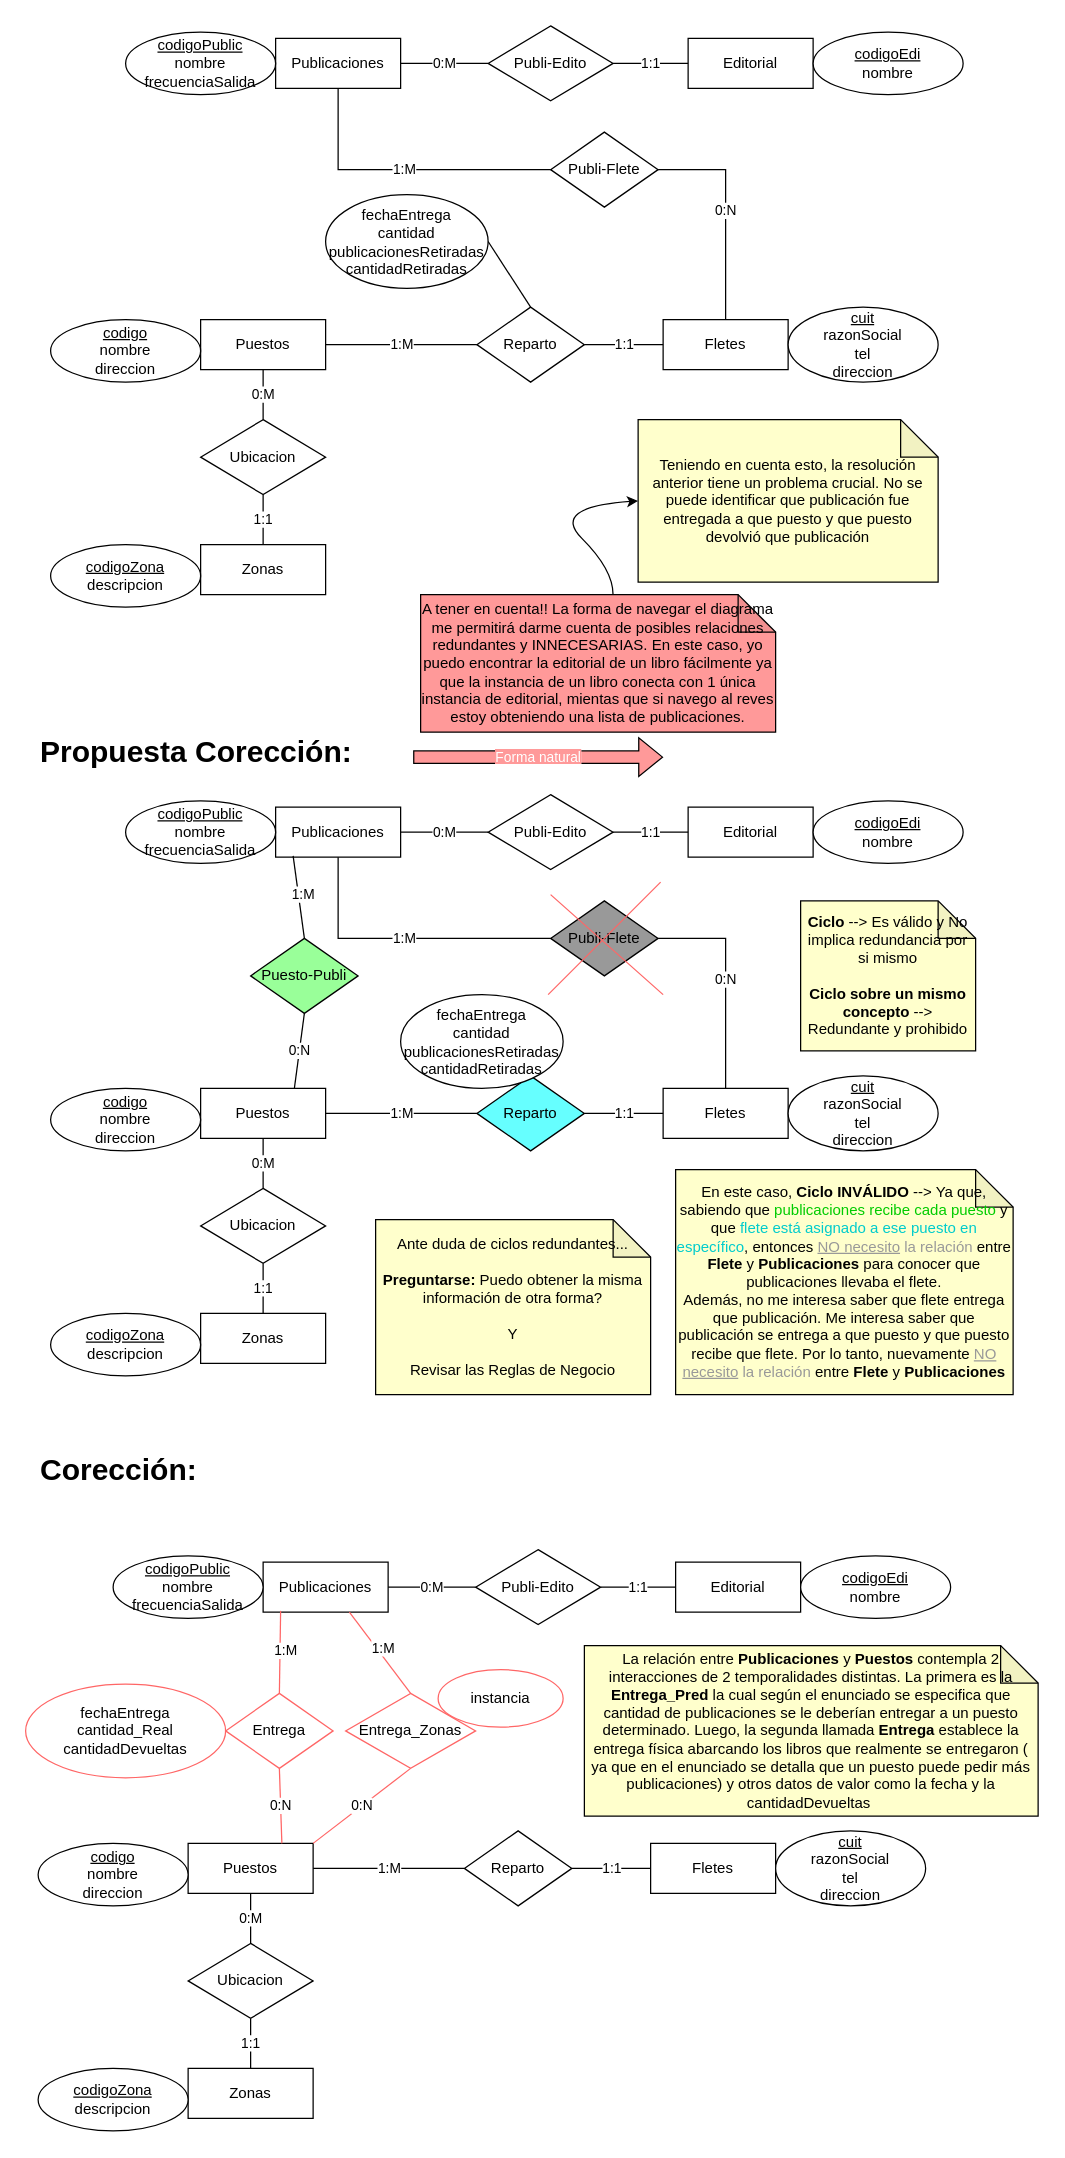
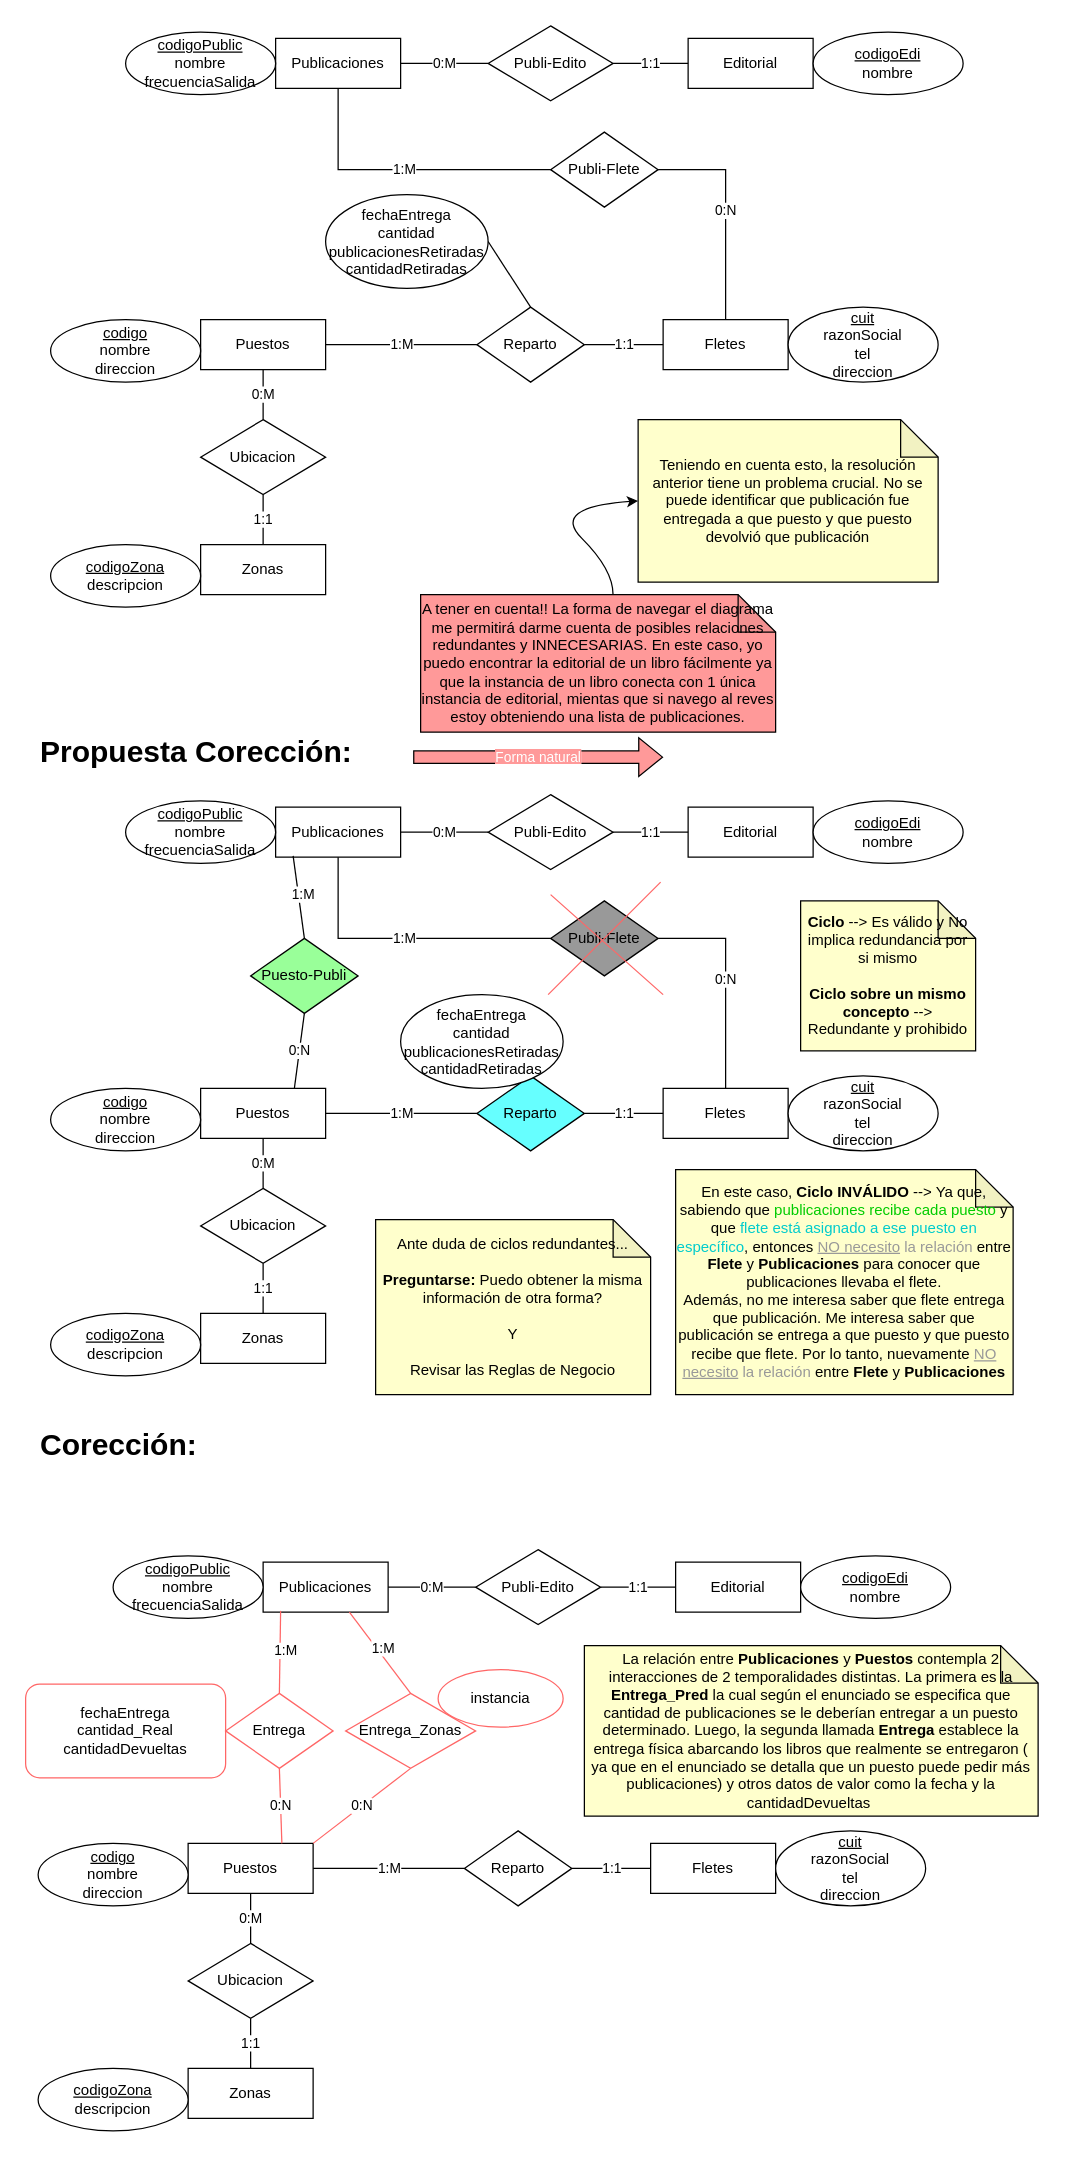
- <mxCell id="62" value="&lt;h1 style=&quot;margin-top: 0px;&quot;&gt;Corección:&lt;/h1&gt;" style="text;html=1;whiteSpace=wrap;overflow=hidden;rounded=0;" vertex="1" parent="1"><mxGeometry x="30" y="1155" width="180" height="40" as="geometry" /></mxCell>
+ <mxCell id="62" value="&lt;h1 style=&quot;margin-top: 0px;&quot;&gt;Corección:&lt;/h1&gt;" style="text;html=1;whiteSpace=wrap;overflow=hidden;rounded=0;" vertex="1" parent="1"><mxGeometry x="30" y="1135" width="180" height="40" as="geometry" /></mxCell>
- <mxCell id="82" value="fechaEntrega&lt;div&gt;cantidad_Real&lt;/div&gt;&lt;div&gt;cantidadDevueltas&lt;/div&gt;" style="ellipse;whiteSpace=wrap;html=1;align=center;strokeColor=#FF6666;" vertex="1" parent="1"><mxGeometry x="20" y="1346.5" width="160" height="75" as="geometry" /></mxCell>
+ <mxCell id="82" value="fechaEntrega&lt;div&gt;cantidad_Real&lt;/div&gt;&lt;div&gt;cantidadDevueltas&lt;/div&gt;" style="whiteSpace=wrap;html=1;align=center;strokeColor=#FF6666;rounded=1;" vertex="1" parent="1"><mxGeometry x="20" y="1346.5" width="160" height="75" as="geometry" /></mxCell>
